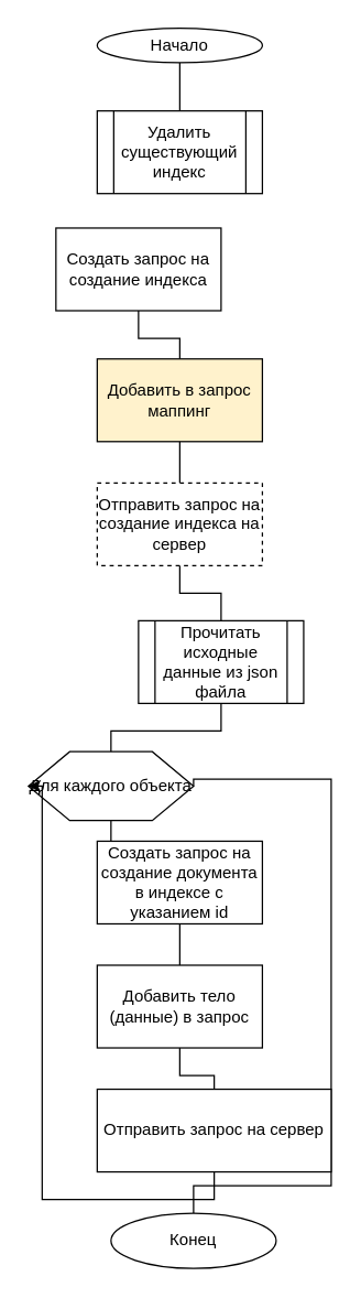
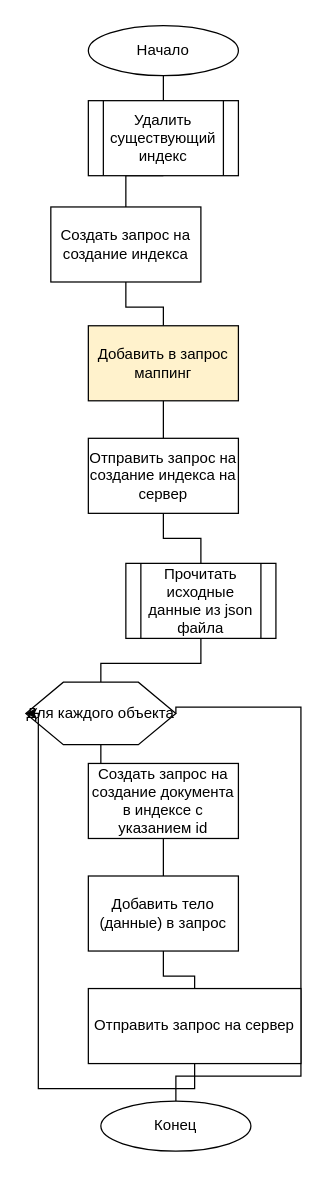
- <mxCell id="3" value="Начало" style="ellipse;whiteSpace=wrap;html=1;" vertex="1" parent="1"><mxGeometry x="70" y="20" width="120" height="25" as="geometry" /></mxCell>
+ <mxCell id="3" value="Начало" style="ellipse;whiteSpace=wrap;html=1;" vertex="1" parent="1"><mxGeometry x="70" y="20" width="120" height="40" as="geometry" /></mxCell>
+ <mxCell id="7" style="edgeStyle=orthogonalEdgeStyle;rounded=0;orthogonalLoop=1;jettySize=auto;html=1;exitX=0.5;exitY=1;exitDx=0;exitDy=0;entryX=0.5;entryY=0;entryDx=0;entryDy=0;endArrow=none;endFill=0;" edge="1" parent="1" source="8" target="6"><mxGeometry relative="1" as="geometry" /></mxCell>
- <mxCell id="12" value="Отправить запрос на создание индекса на сервер" style="rounded=0;whiteSpace=wrap;html=1;dashed=1;" vertex="1" parent="1"><mxGeometry x="70" y="350" width="120" height="60" as="geometry" /></mxCell>
+ <mxCell id="12" value="Отправить запрос на создание индекса на сервер" style="rounded=0;whiteSpace=wrap;html=1;" vertex="1" parent="1"><mxGeometry x="70" y="350" width="120" height="60" as="geometry" /></mxCell>
